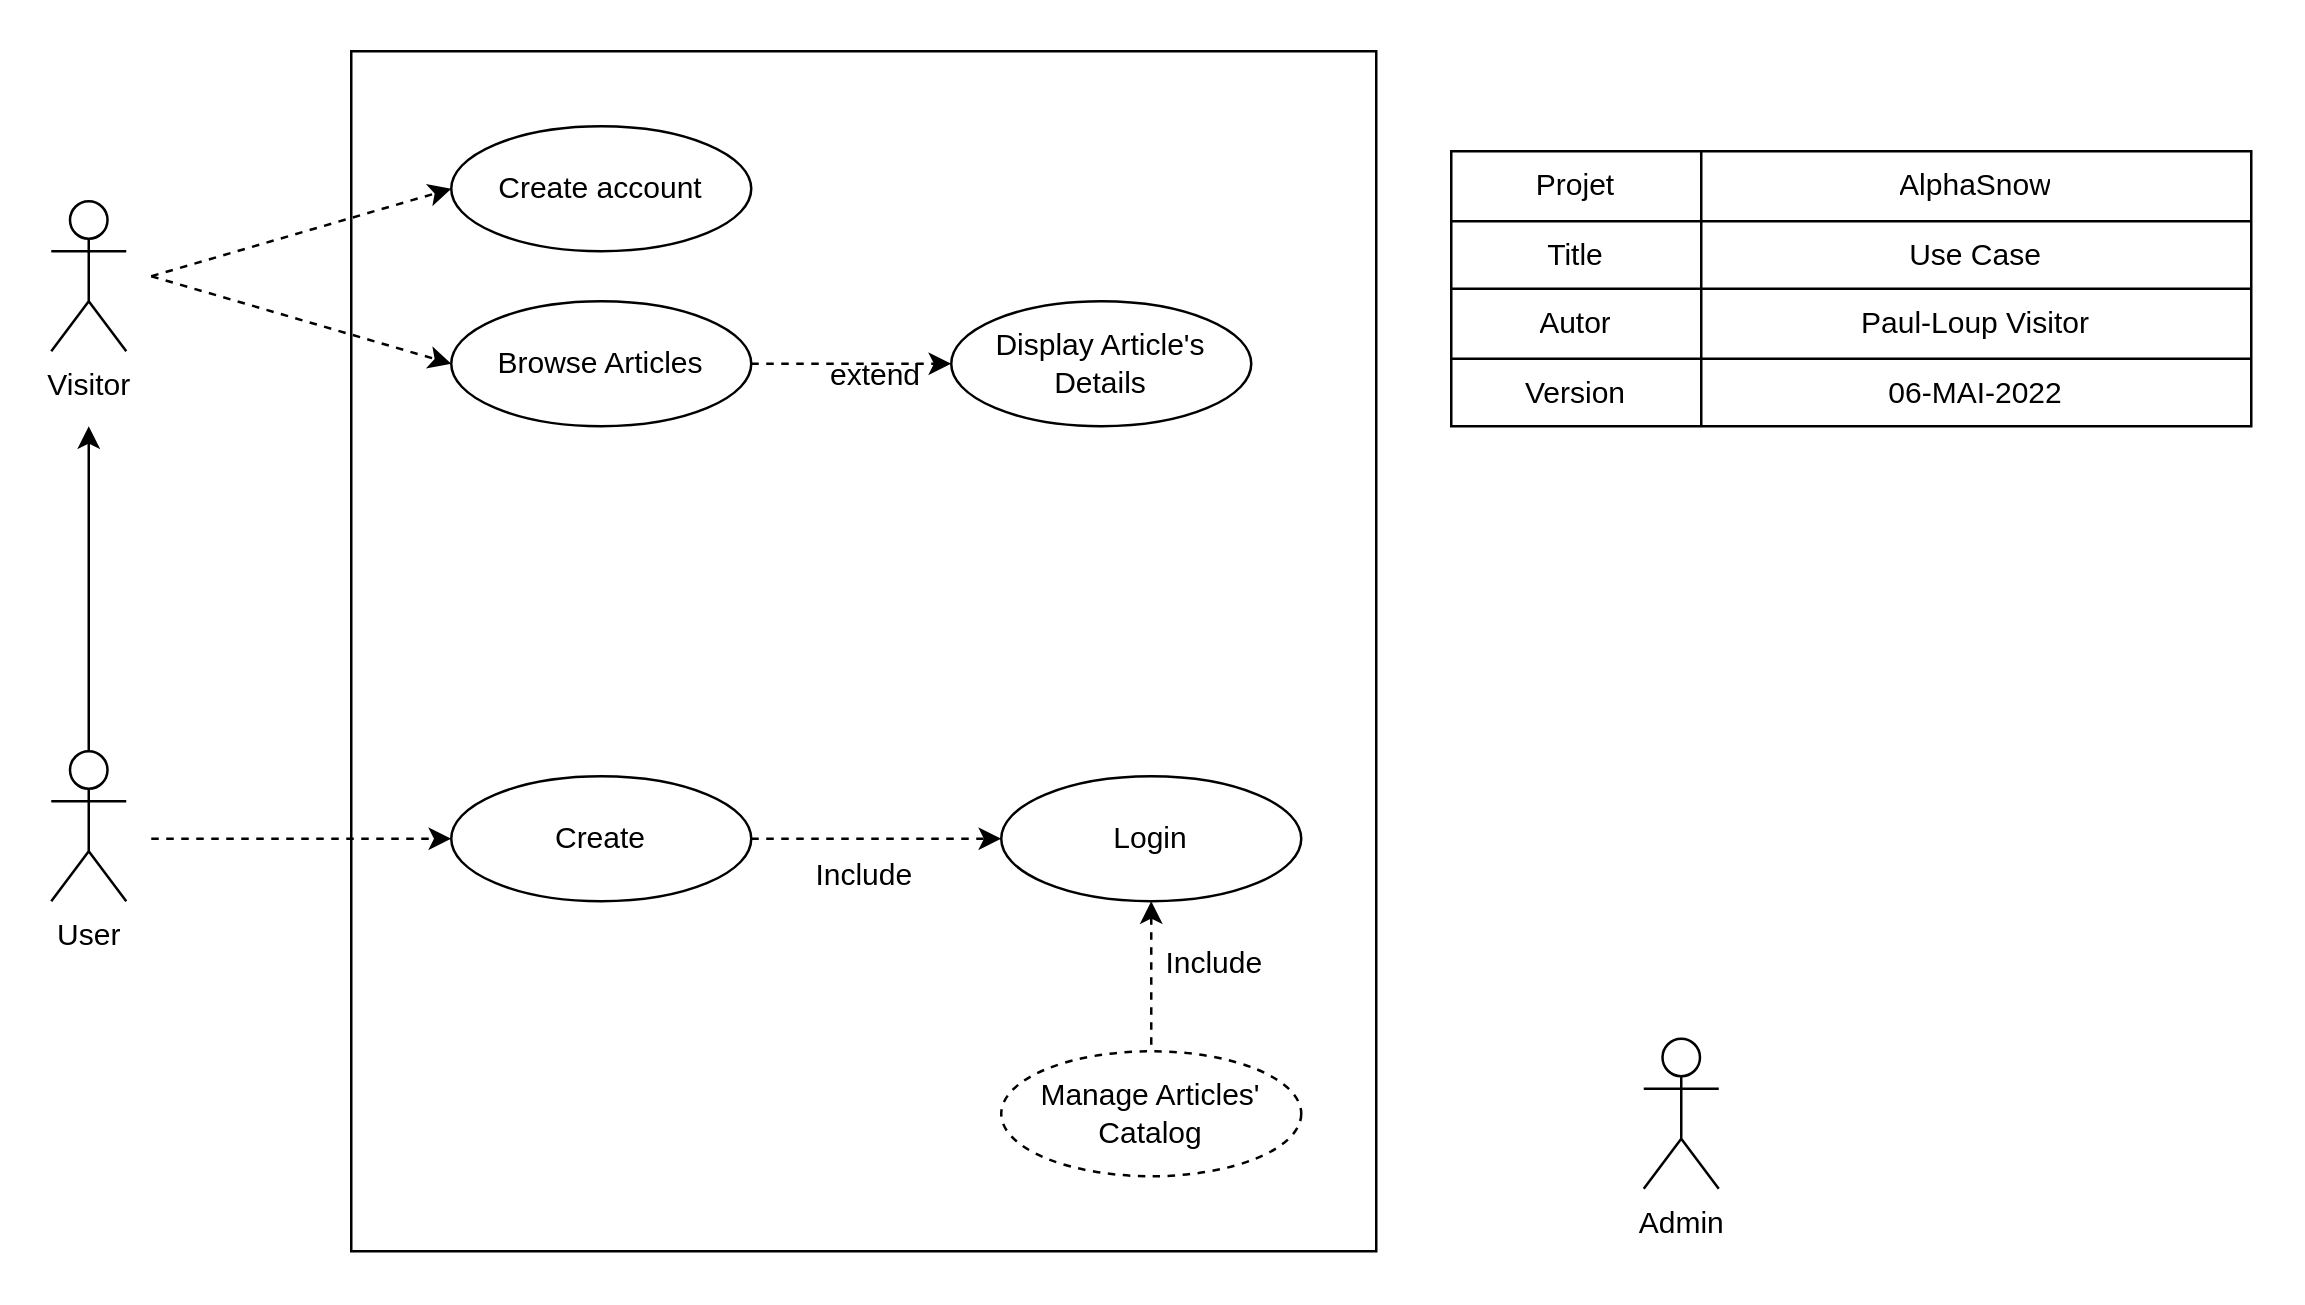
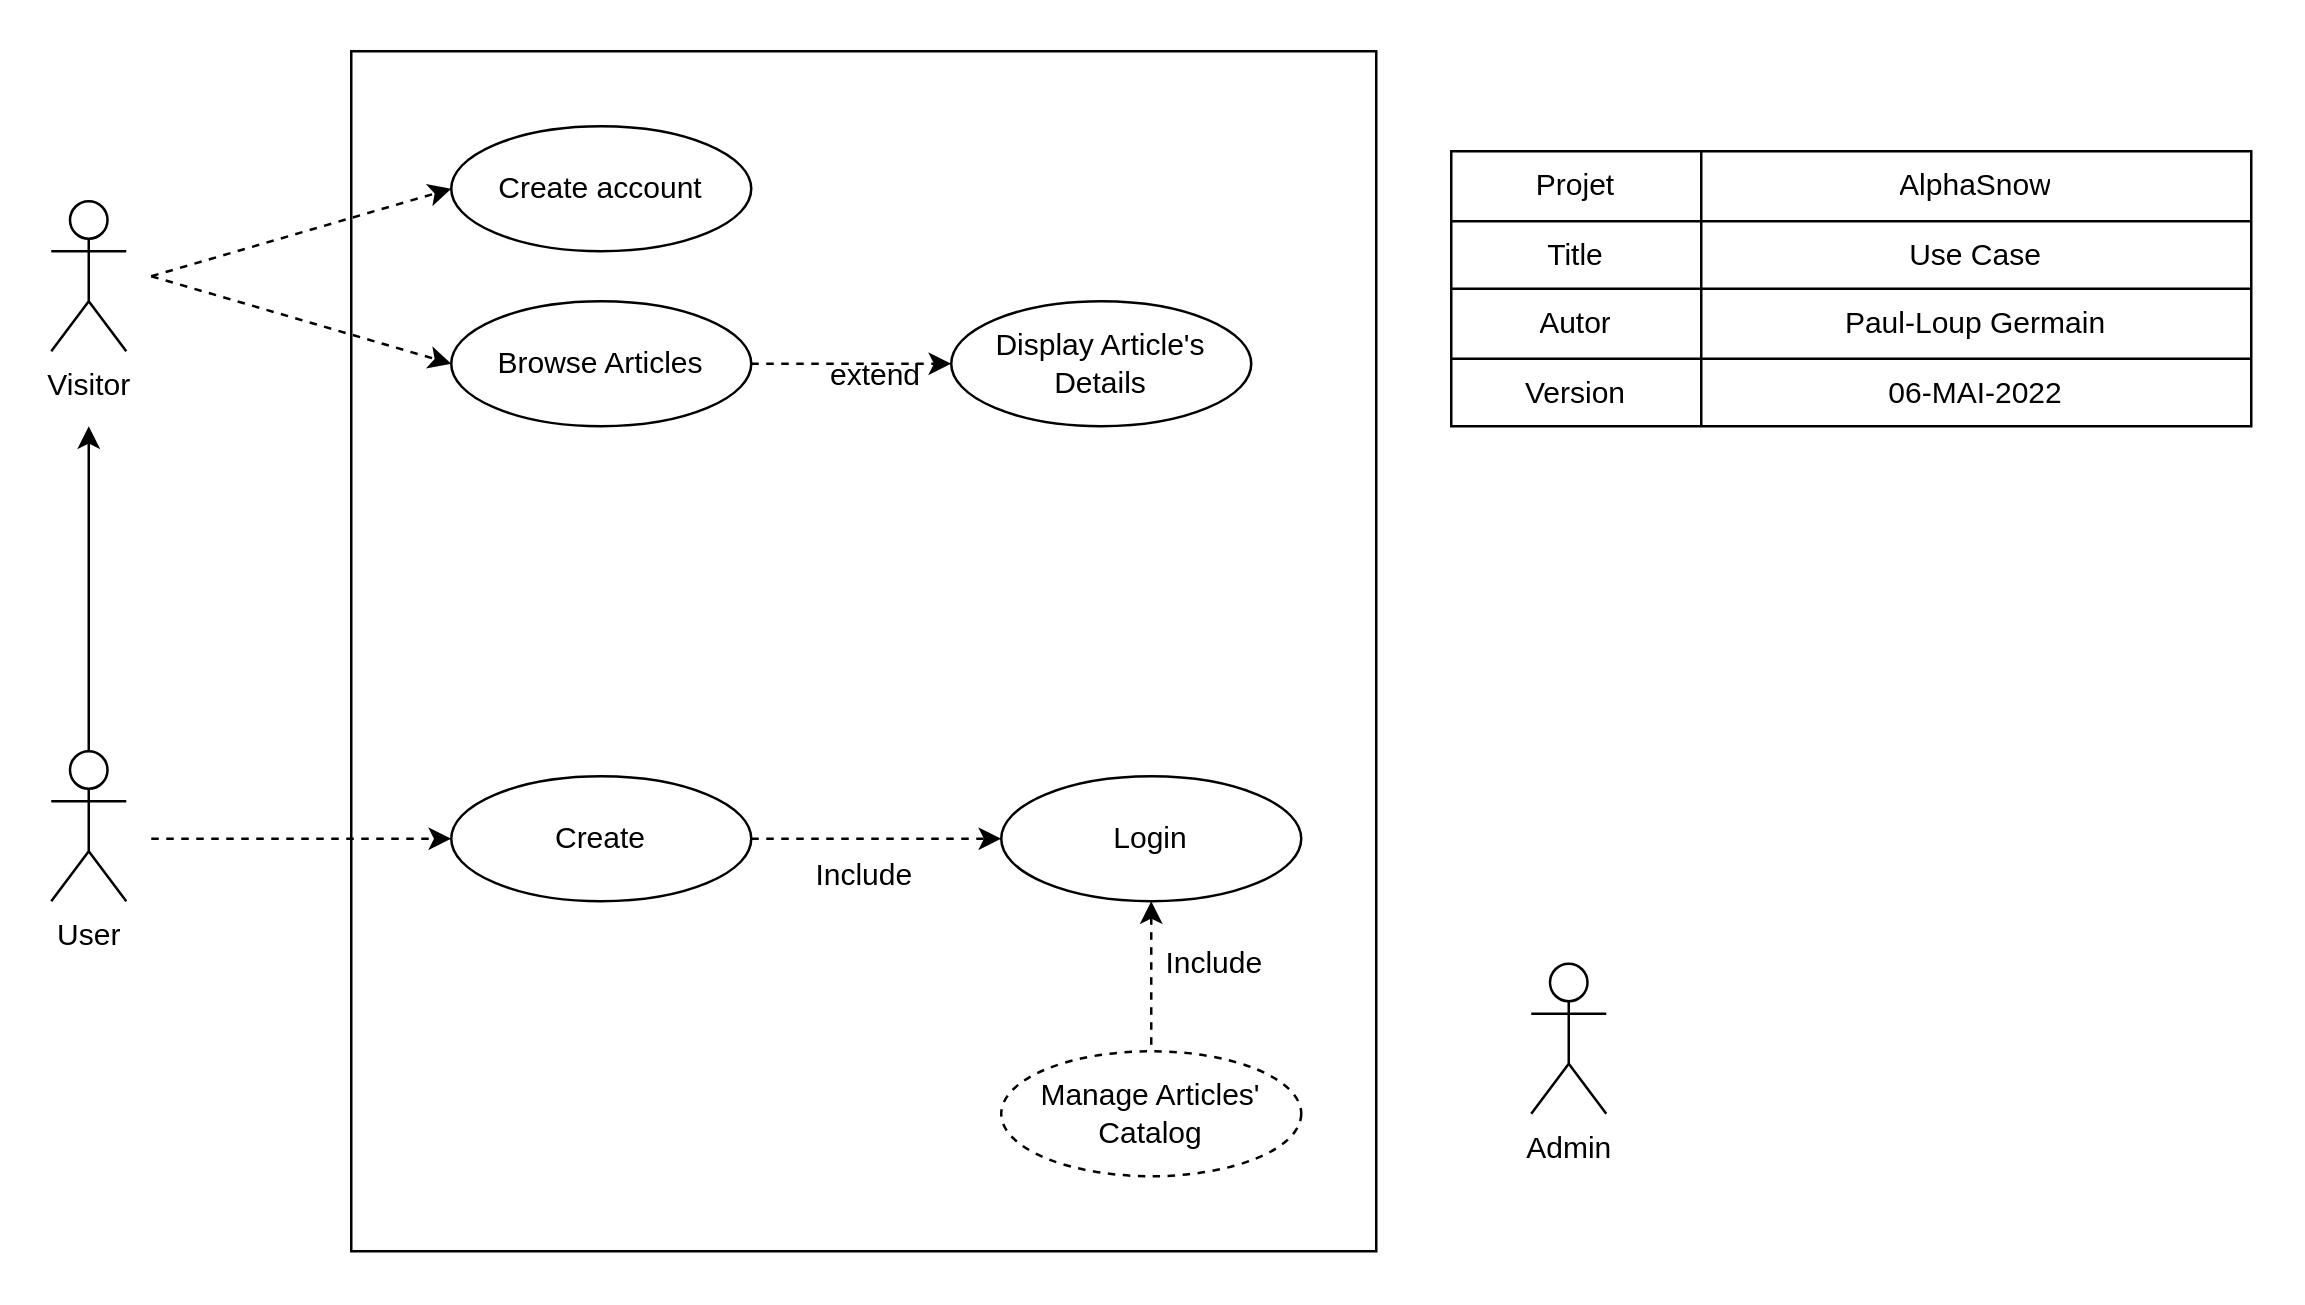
- <mxCell id="12" value="Paul-Loup Visitor" style="shape=partialRectangle;html=1;whiteSpace=wrap;connectable=0;overflow=hidden;fillColor=none;top=0;left=0;bottom=0;right=0;" parent="10" vertex="1"><mxGeometry x="100" width="220" height="28" as="geometry" /></mxCell>
+ <mxCell id="12" value="Paul-Loup Germain" style="shape=partialRectangle;html=1;whiteSpace=wrap;connectable=0;overflow=hidden;fillColor=none;top=0;left=0;bottom=0;right=0;" parent="10" vertex="1"><mxGeometry x="100" width="220" height="28" as="geometry" /></mxCell>
- <mxCell id="24" value="Admin" style="shape=umlActor;verticalLabelPosition=bottom;verticalAlign=top;html=1;outlineConnect=0;" parent="1" vertex="1"><mxGeometry x="657" y="415" width="30" height="60" as="geometry" /></mxCell>
+ <mxCell id="24" value="Admin" style="shape=umlActor;verticalLabelPosition=bottom;verticalAlign=top;html=1;outlineConnect=0;" parent="1" vertex="1"><mxGeometry x="612" y="385" width="30" height="60" as="geometry" /></mxCell>
